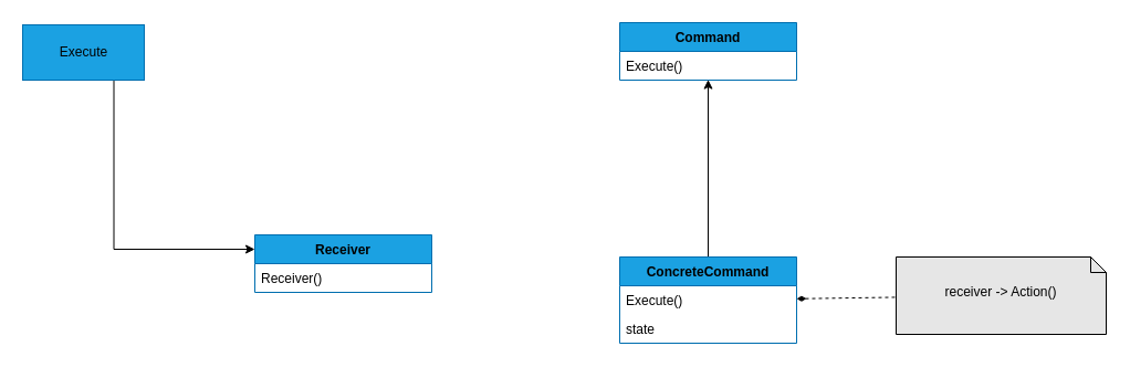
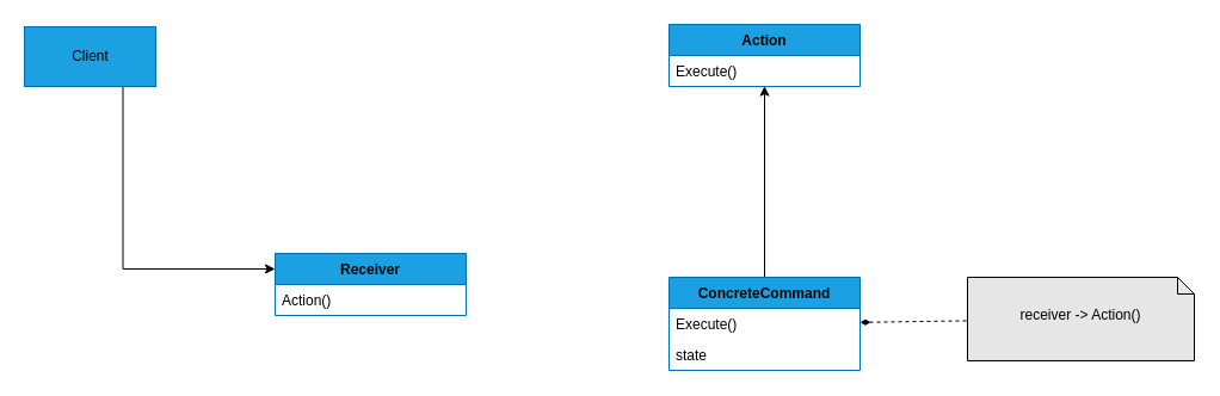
- <mxCell id="7" value="Command" style="swimlane;fontStyle=1;align=center;verticalAlign=top;childLayout=stackLayout;horizontal=1;startSize=26;horizontalStack=0;resizeParent=1;resizeParentMax=0;resizeLast=0;collapsible=1;marginBottom=0;fillColor=#1ba1e2;strokeColor=#006EAF;fontColor=#000000;" vertex="1" parent="1"><mxGeometry x="560" y="20" width="160" height="52" as="geometry" /></mxCell>
+ <mxCell id="7" value="Action" style="swimlane;fontStyle=1;align=center;verticalAlign=top;childLayout=stackLayout;horizontal=1;startSize=26;horizontalStack=0;resizeParent=1;resizeParentMax=0;resizeLast=0;collapsible=1;marginBottom=0;fillColor=#1ba1e2;strokeColor=#006EAF;fontColor=#000000;" vertex="1" parent="1"><mxGeometry x="560" y="20" width="160" height="52" as="geometry" /></mxCell>
- <mxCell id="3" value="Execute" style="html=1;fillColor=#1ba1e2;strokeColor=#006EAF;fontColor=#000000;" vertex="1" parent="1"><mxGeometry x="20" y="22" width="110" height="50" as="geometry" /></mxCell>
+ <mxCell id="3" value="Client" style="html=1;fillColor=#1ba1e2;strokeColor=#006EAF;fontColor=#000000;" vertex="1" parent="1"><mxGeometry x="20" y="22" width="110" height="50" as="geometry" /></mxCell>
- <mxCell id="6" value="Receiver()" style="text;strokeColor=none;fillColor=none;align=left;verticalAlign=top;spacingLeft=4;spacingRight=4;overflow=hidden;rotatable=0;points=[[0,0.5],[1,0.5]];portConstraint=eastwest;fontColor=#000000;" vertex="1" parent="5"><mxGeometry y="26" width="160" height="26" as="geometry" /></mxCell>
+ <mxCell id="6" value="Action()" style="text;strokeColor=none;fillColor=none;align=left;verticalAlign=top;spacingLeft=4;spacingRight=4;overflow=hidden;rotatable=0;points=[[0,0.5],[1,0.5]];portConstraint=eastwest;fontColor=#000000;" vertex="1" parent="5"><mxGeometry y="26" width="160" height="26" as="geometry" /></mxCell>
